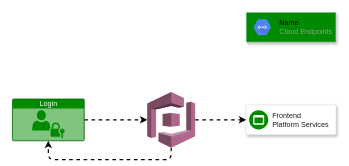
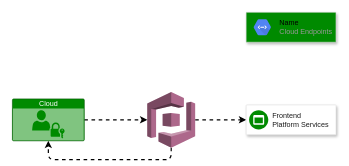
- <mxCell id="6" value="Login" style="html=1;strokeColor=#005700;fillColor=#008a00;labelPosition=center;verticalLabelPosition=middle;verticalAlign=top;align=center;fontSize=12;outlineConnect=0;spacingTop=-6;sketch=0;shape=mxgraph.sitemap.login;fontColor=#ffffff;" vertex="1" parent="1"><mxGeometry x="20" y="164.5" width="120" height="70" as="geometry" /></mxCell>
+ <mxCell id="6" value="Cloud" style="html=1;strokeColor=#005700;fillColor=#008a00;labelPosition=center;verticalLabelPosition=middle;verticalAlign=top;align=center;fontSize=12;outlineConnect=0;spacingTop=-6;sketch=0;shape=mxgraph.sitemap.login;fontColor=#ffffff;" vertex="1" parent="1"><mxGeometry x="20" y="164.5" width="120" height="70" as="geometry" /></mxCell>
